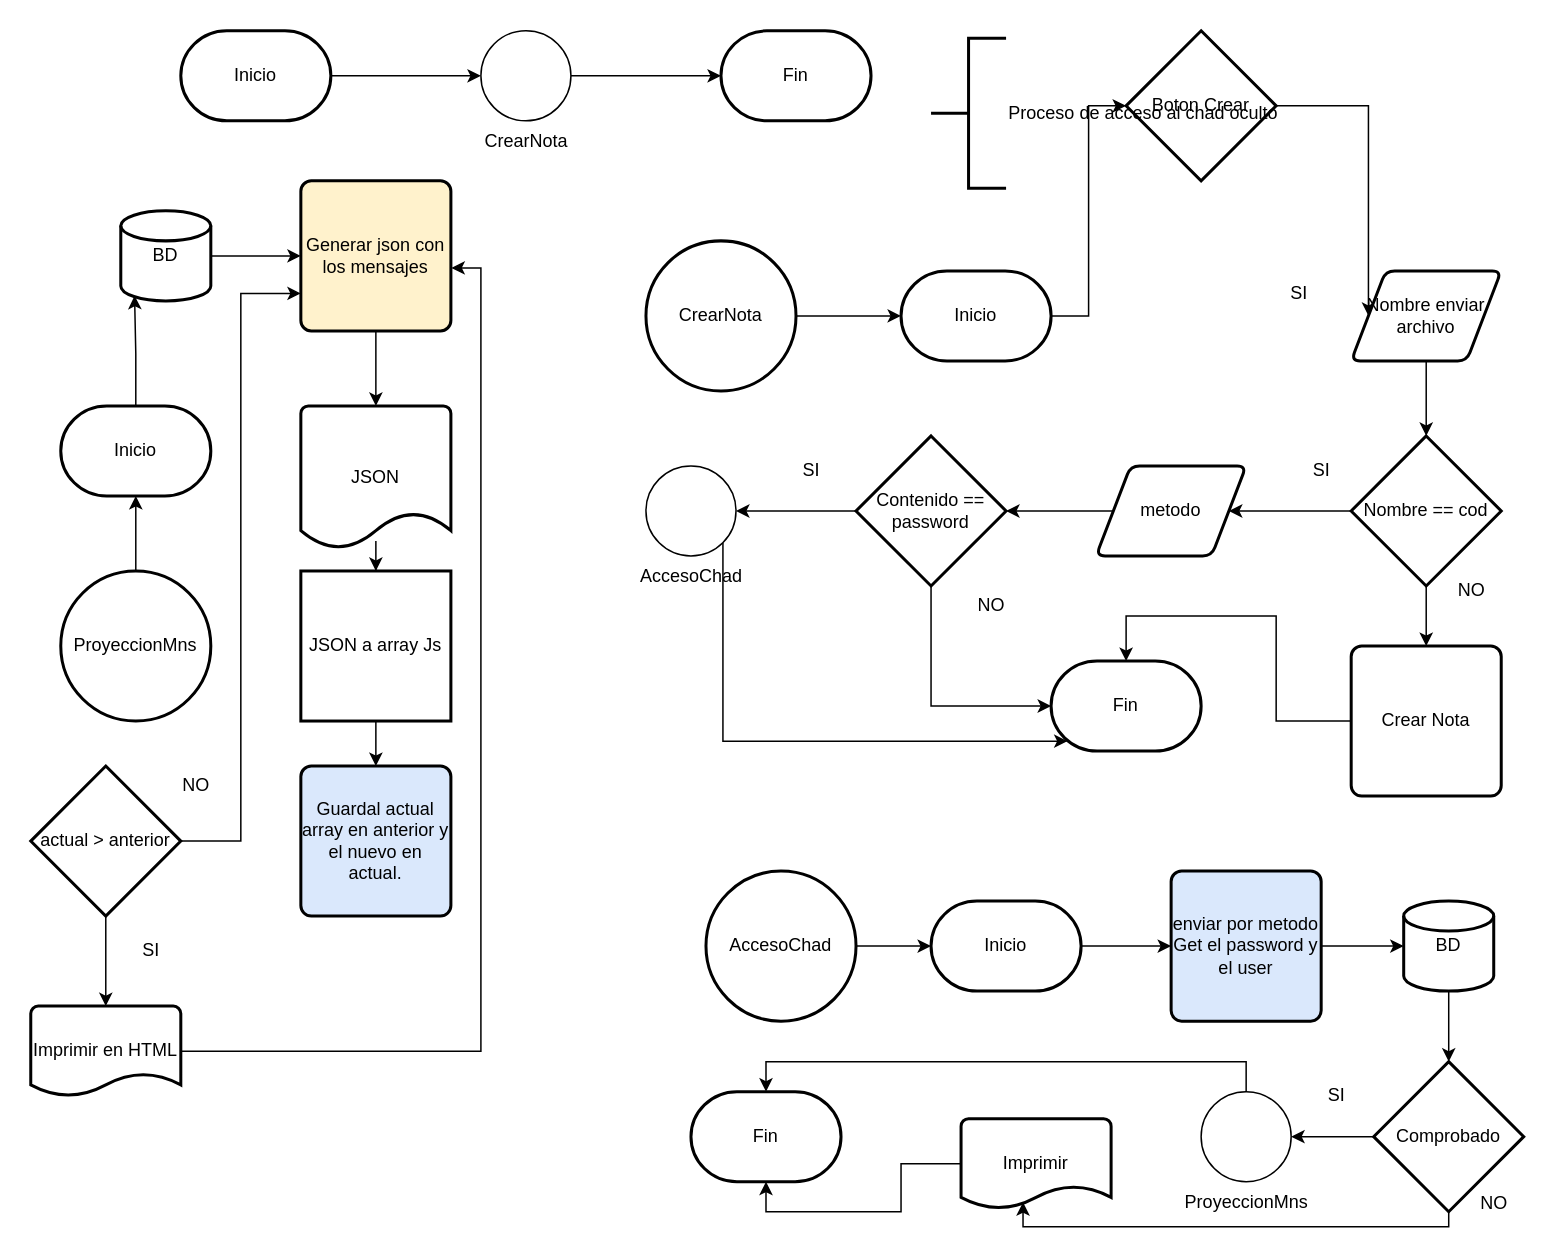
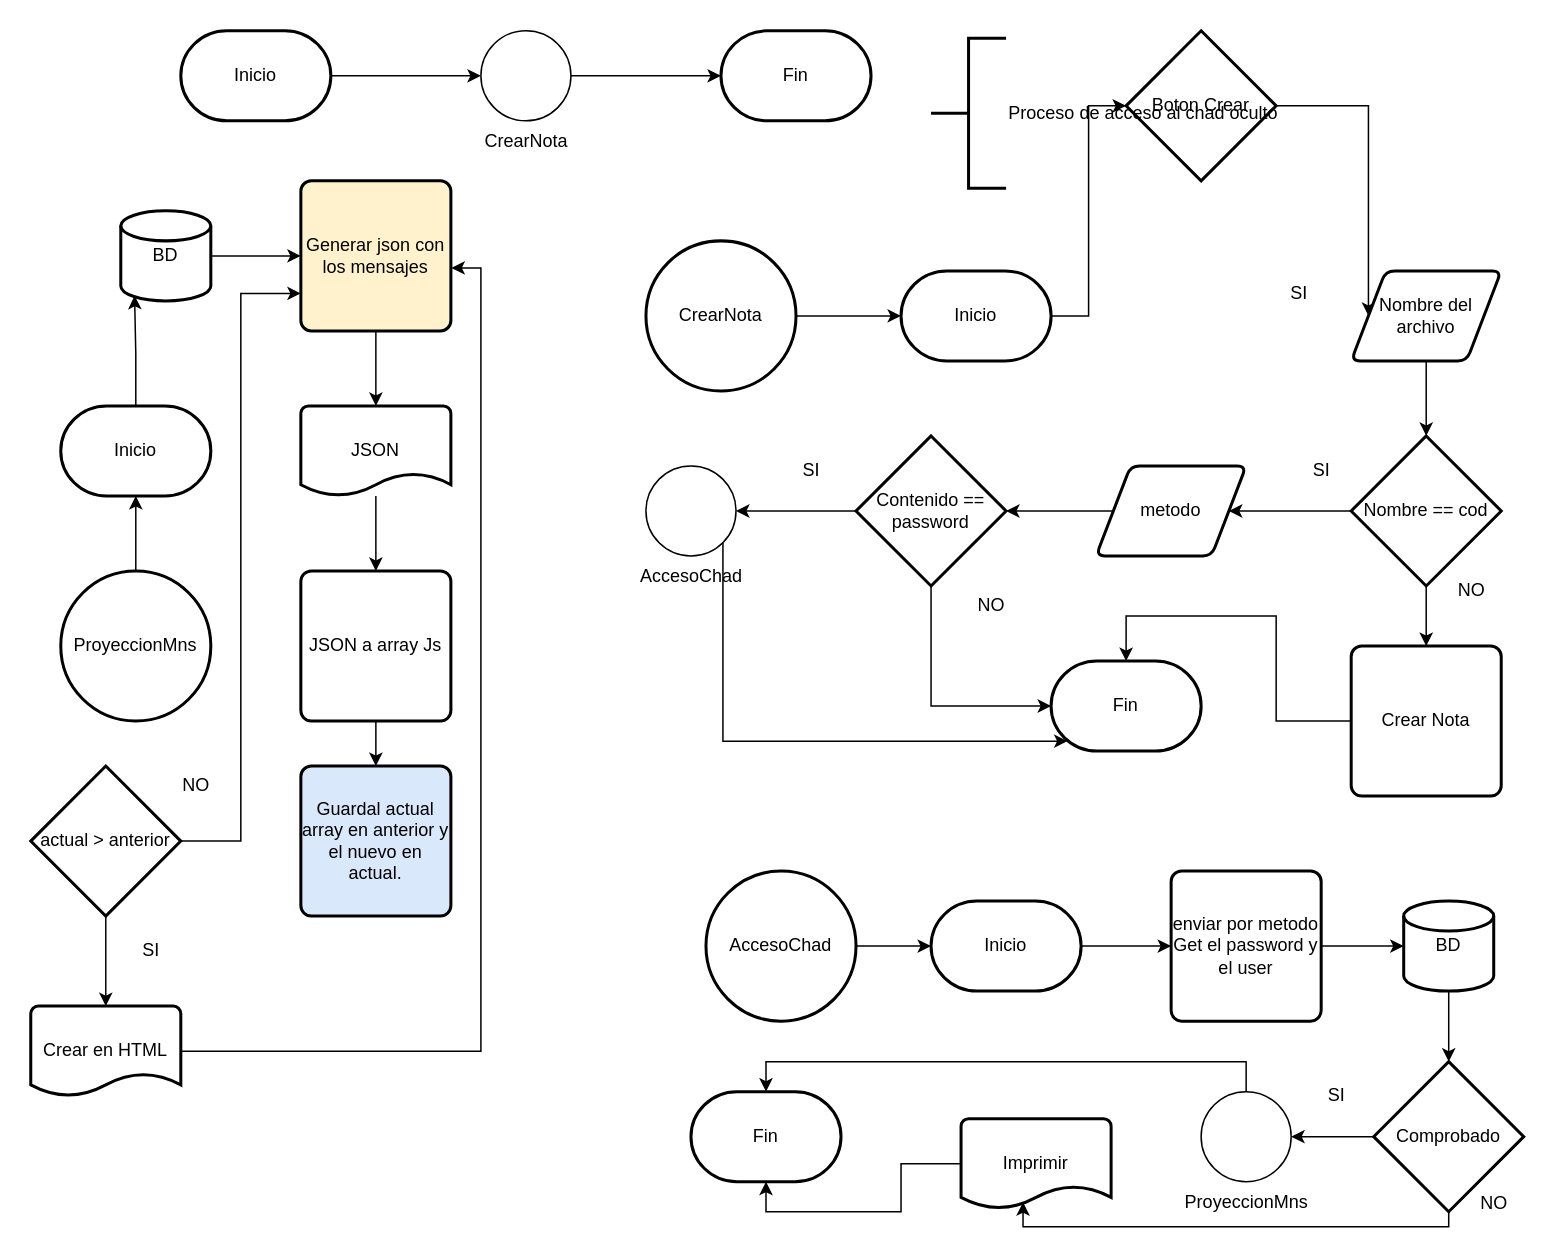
- <mxCell id="29" value="Nombre enviar archivo" style="shape=parallelogram;html=1;strokeWidth=2;perimeter=parallelogramPerimeter;whiteSpace=wrap;rounded=1;arcSize=12;size=0.23;" parent="1" vertex="1"><mxGeometry x="900" y="180" width="100" height="60" as="geometry" /></mxCell>
+ <mxCell id="29" value="Nombre del archivo" style="shape=parallelogram;html=1;strokeWidth=2;perimeter=parallelogramPerimeter;whiteSpace=wrap;rounded=1;arcSize=12;size=0.23;" parent="1" vertex="1"><mxGeometry x="900" y="180" width="100" height="60" as="geometry" /></mxCell>
- <mxCell id="7" value="JSON" style="strokeWidth=2;html=1;shape=mxgraph.flowchart.document2;whiteSpace=wrap;size=0.25;" parent="1" vertex="1"><mxGeometry x="200" y="270" width="100" height="95" as="geometry" /></mxCell>
+ <mxCell id="7" value="JSON" style="strokeWidth=2;html=1;shape=mxgraph.flowchart.document2;whiteSpace=wrap;size=0.25;" parent="1" vertex="1"><mxGeometry x="200" y="270" width="100" height="60" as="geometry" /></mxCell>
- <mxCell id="10" value="JSON a array Js" style="whiteSpace=wrap;html=1;absoluteArcSize=1;arcSize=14;strokeWidth=2;rounded=0;" parent="1" vertex="1"><mxGeometry x="200" y="380" width="100" height="100" as="geometry" /></mxCell>
+ <mxCell id="10" value="JSON a array Js" style="rounded=1;whiteSpace=wrap;html=1;absoluteArcSize=1;arcSize=14;strokeWidth=2;" parent="1" vertex="1"><mxGeometry x="200" y="380" width="100" height="100" as="geometry" /></mxCell>
- <mxCell id="52" value="enviar por metodo Get el password y el user" style="rounded=1;whiteSpace=wrap;html=1;absoluteArcSize=1;arcSize=14;strokeWidth=2;fillColor=#dae8fc;" parent="1" vertex="1"><mxGeometry x="780" y="580" width="100" height="100" as="geometry" /></mxCell>
+ <mxCell id="52" value="enviar por metodo Get el password y el user" style="rounded=1;whiteSpace=wrap;html=1;absoluteArcSize=1;arcSize=14;strokeWidth=2;" parent="1" vertex="1"><mxGeometry x="780" y="580" width="100" height="100" as="geometry" /></mxCell>
- <mxCell id="16" value="Imprimir en HTML" style="strokeWidth=2;html=1;shape=mxgraph.flowchart.document2;whiteSpace=wrap;size=0.25;" parent="1" vertex="1"><mxGeometry x="20" y="670" width="100" height="60" as="geometry" /></mxCell>
+ <mxCell id="16" value="Crear en HTML" style="strokeWidth=2;html=1;shape=mxgraph.flowchart.document2;whiteSpace=wrap;size=0.25;" parent="1" vertex="1"><mxGeometry x="20" y="670" width="100" height="60" as="geometry" /></mxCell>
